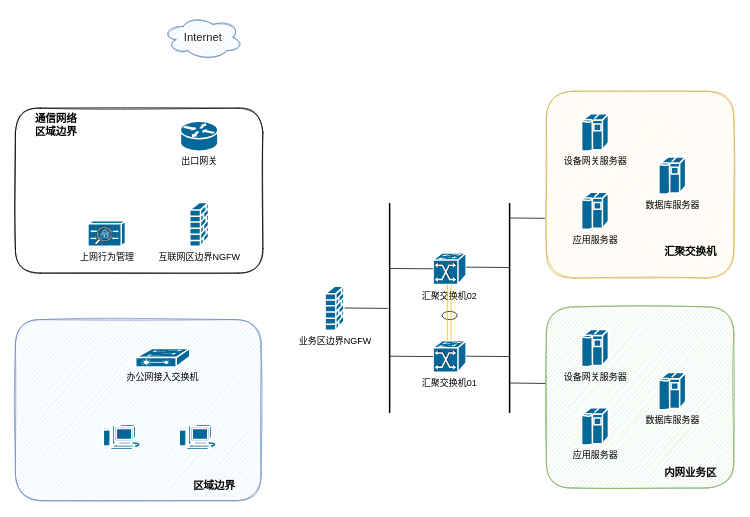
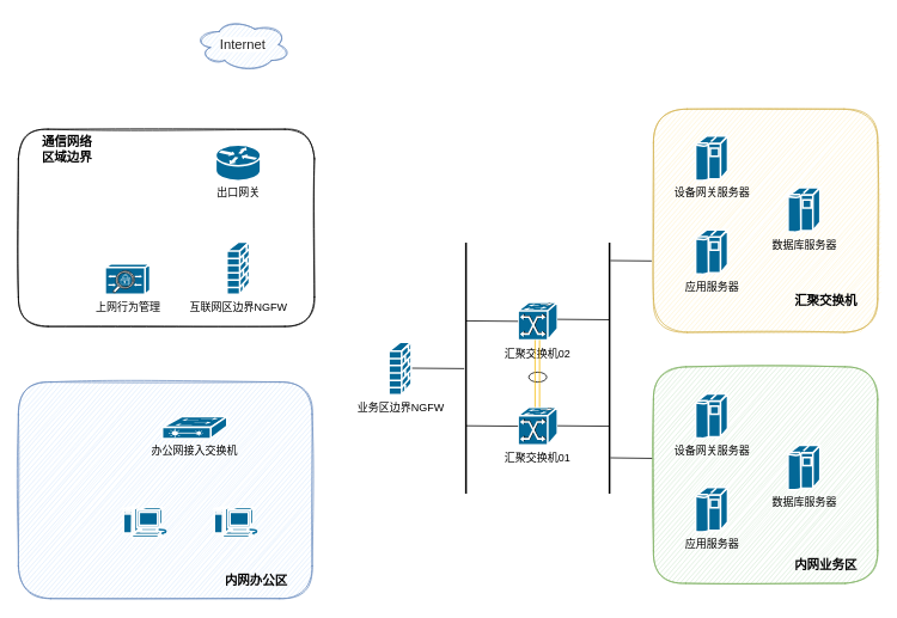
- <mxCell id="14" value="区域边界" style="text;html=1;strokeColor=none;fillColor=none;align=center;verticalAlign=middle;whiteSpace=wrap;rounded=0;sketch=1;fontColor=#000000;fontSize=14;fontStyle=1" vertex="1" parent="1"><mxGeometry x="240" y="632" width="91" height="30" as="geometry" /></mxCell>
+ <mxCell id="14" value="内网办公区" style="text;html=1;strokeColor=none;fillColor=none;align=center;verticalAlign=middle;whiteSpace=wrap;rounded=0;sketch=1;fontColor=#000000;fontSize=14;fontStyle=1" vertex="1" parent="1"><mxGeometry x="240" y="632" width="91" height="30" as="geometry" /></mxCell>
